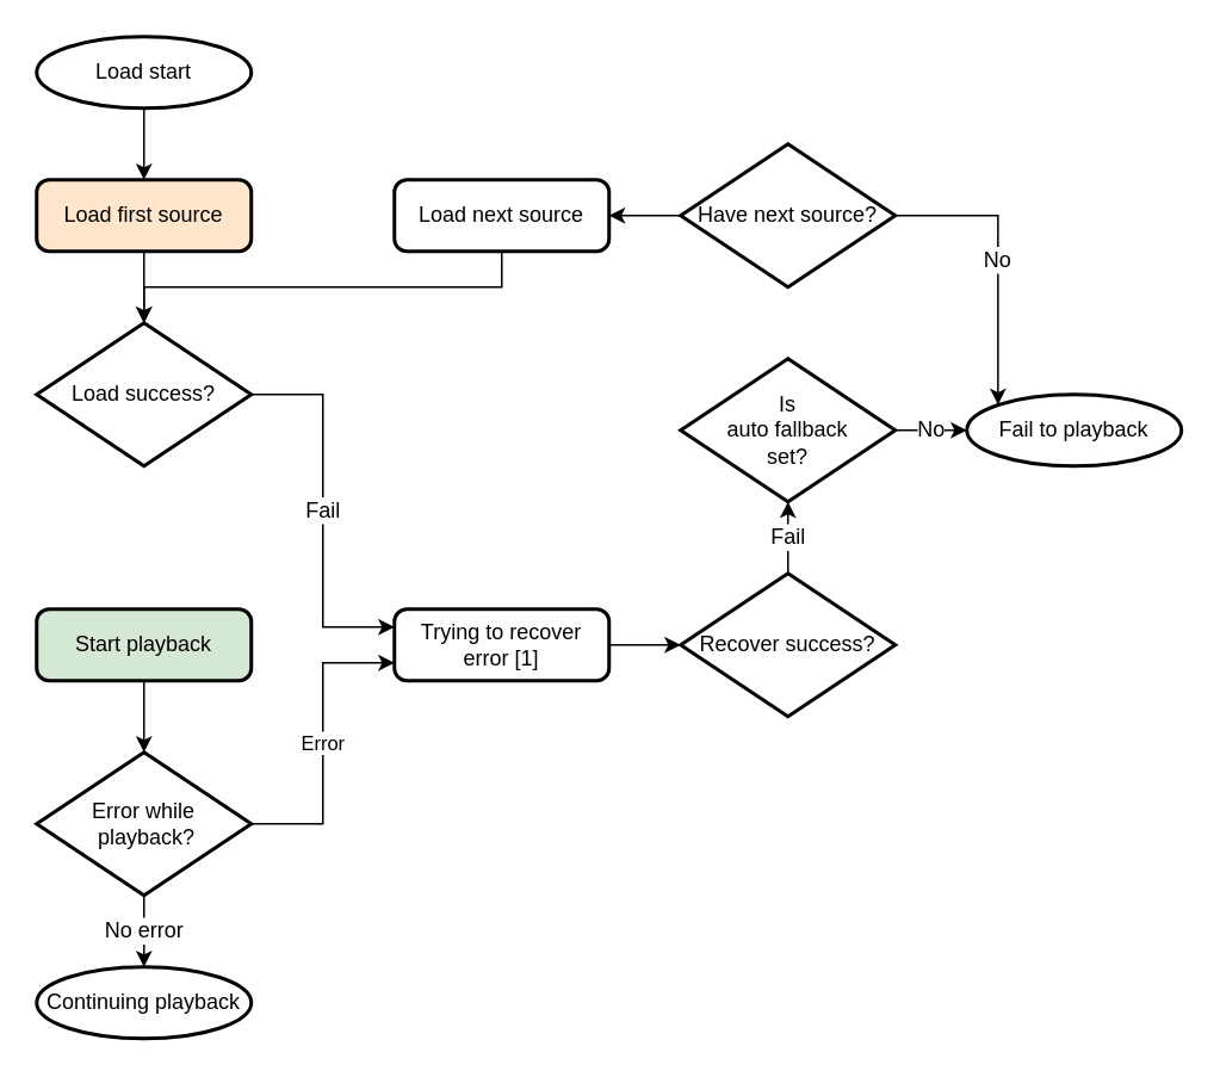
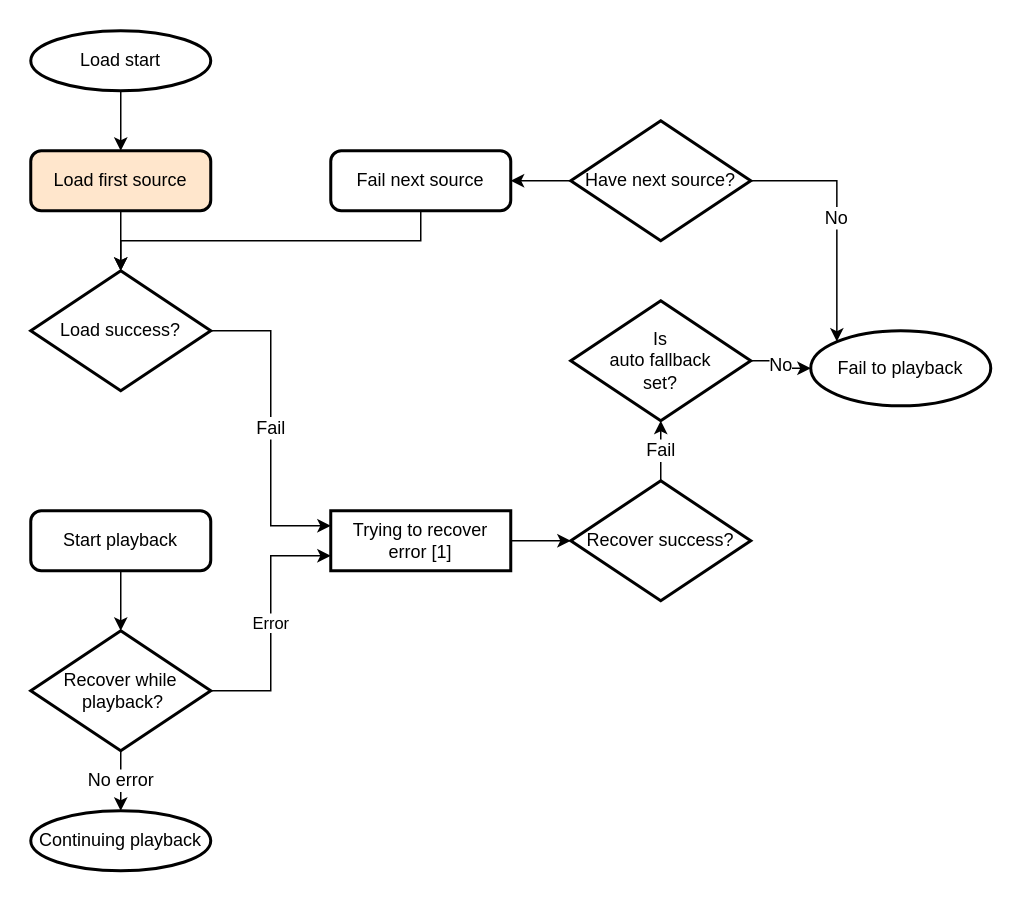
- <mxCell id="25" value="Load next source" style="rounded=1;whiteSpace=wrap;html=1;absoluteArcSize=1;arcSize=14;strokeWidth=2;" vertex="1" parent="1"><mxGeometry x="220" y="100" width="120" height="40" as="geometry" /></mxCell>
+ <mxCell id="25" value="Fail next source" style="rounded=1;whiteSpace=wrap;html=1;absoluteArcSize=1;arcSize=14;strokeWidth=2;" vertex="1" parent="1"><mxGeometry x="220" y="100" width="120" height="40" as="geometry" /></mxCell>
- <mxCell id="20" value="Fail to playback" style="strokeWidth=2;html=1;shape=mxgraph.flowchart.start_1;whiteSpace=wrap;" vertex="1" parent="1"><mxGeometry x="540" y="220" width="120" height="40" as="geometry" /></mxCell>
+ <mxCell id="20" value="Fail to playback" style="strokeWidth=2;html=1;shape=mxgraph.flowchart.start_1;whiteSpace=wrap;" vertex="1" parent="1"><mxGeometry x="540" y="220" width="120" height="50" as="geometry" /></mxCell>
- <mxCell id="9" value="Start playback" style="rounded=1;whiteSpace=wrap;html=1;absoluteArcSize=1;arcSize=14;strokeWidth=2;fillColor=#d5e8d4;" vertex="1" parent="1"><mxGeometry x="20" y="340" width="120" height="40" as="geometry" /></mxCell>
+ <mxCell id="9" value="Start playback" style="rounded=1;whiteSpace=wrap;html=1;absoluteArcSize=1;arcSize=14;strokeWidth=2;" vertex="1" parent="1"><mxGeometry x="20" y="340" width="120" height="40" as="geometry" /></mxCell>
- <mxCell id="14" value="Trying to recover error [1]" style="rounded=1;whiteSpace=wrap;html=1;absoluteArcSize=1;arcSize=14;strokeWidth=2;" vertex="1" parent="1"><mxGeometry x="220" y="340" width="120" height="40" as="geometry" /></mxCell>
+ <mxCell id="14" value="Trying to recover error [1]" style="whiteSpace=wrap;html=1;absoluteArcSize=1;arcSize=14;strokeWidth=2;rounded=0;" vertex="1" parent="1"><mxGeometry x="220" y="340" width="120" height="40" as="geometry" /></mxCell>
- <mxCell id="12" value="Error while&lt;br&gt;&amp;nbsp;playback?" style="strokeWidth=2;html=1;shape=mxgraph.flowchart.decision;whiteSpace=wrap;" vertex="1" parent="1"><mxGeometry x="20" y="420" width="120" height="80" as="geometry" /></mxCell>
+ <mxCell id="12" value="Recover while&lt;br&gt;&amp;nbsp;playback?" style="strokeWidth=2;html=1;shape=mxgraph.flowchart.decision;whiteSpace=wrap;" vertex="1" parent="1"><mxGeometry x="20" y="420" width="120" height="80" as="geometry" /></mxCell>
